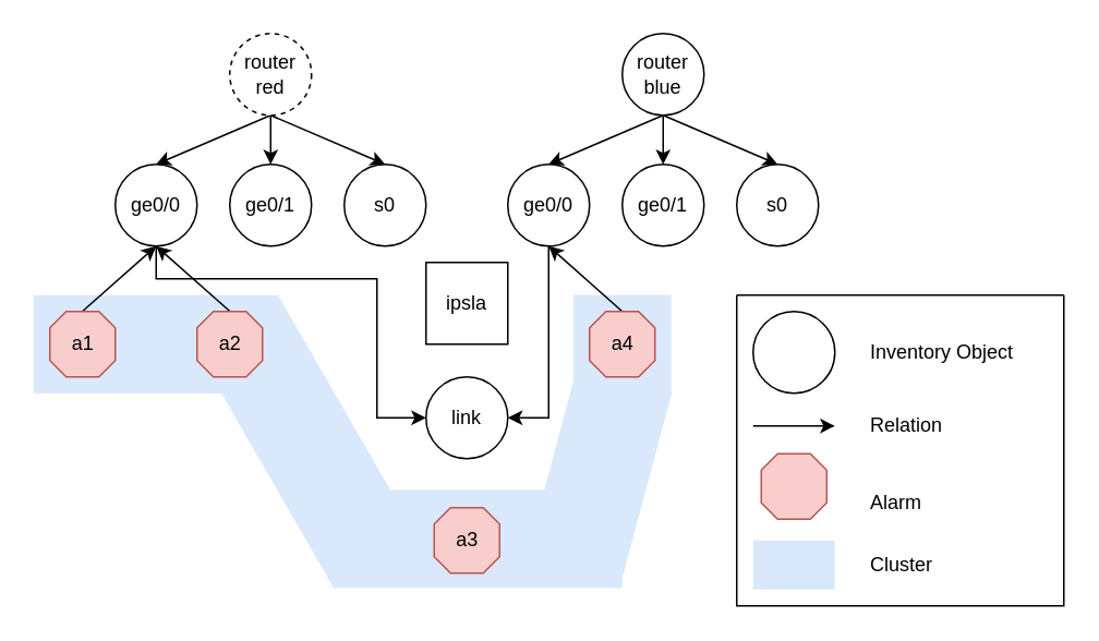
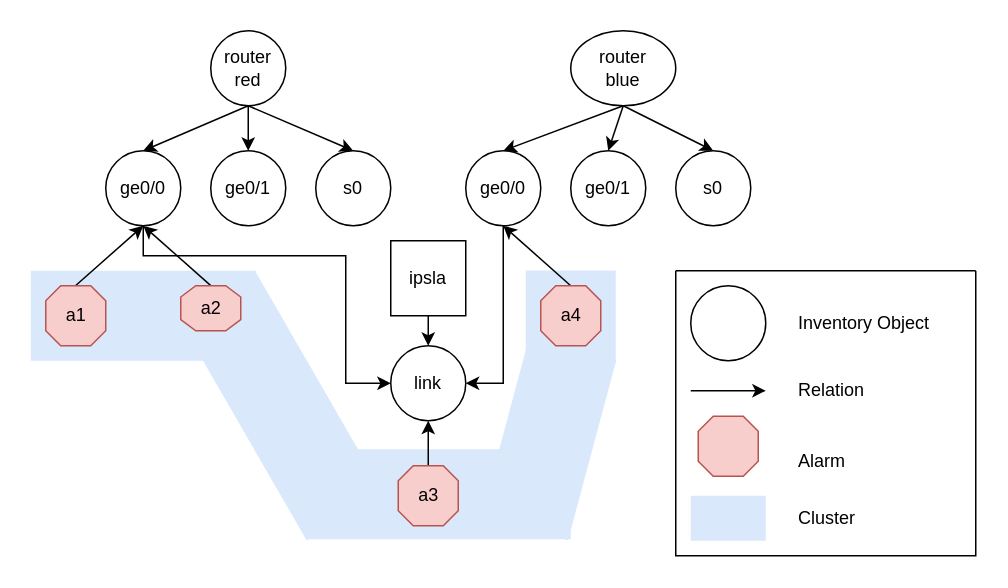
- <mxCell id="10" value="router&lt;br&gt;red" style="ellipse;whiteSpace=wrap;html=1;aspect=fixed;dashed=1;" vertex="1" parent="1"><mxGeometry x="140" y="20" width="50" height="50" as="geometry" /></mxCell>
+ <mxCell id="10" value="router&lt;br&gt;red" style="ellipse;whiteSpace=wrap;html=1;aspect=fixed;" vertex="1" parent="1"><mxGeometry x="140" y="20" width="50" height="50" as="geometry" /></mxCell>
- <mxCell id="14" value="router&lt;br&gt;blue" style="ellipse;whiteSpace=wrap;html=1;aspect=fixed;" vertex="1" parent="1"><mxGeometry x="380" y="20" width="50" height="50" as="geometry" /></mxCell>
+ <mxCell id="14" value="router&lt;br&gt;blue" style="ellipse;whiteSpace=wrap;html=1;aspect=fixed;" vertex="1" parent="1"><mxGeometry x="380" y="20" width="70" height="50" as="geometry" /></mxCell>
- <mxCell id="40" value="a2" style="verticalLabelPosition=middle;verticalAlign=middle;html=1;shape=mxgraph.basic.polygon;polyCoords=[[0.25,0],[0.75,0],[1,0.25],[1,0.75],[0.75,1],[0.25,1],[0,0.75],[0,0.25]];polyline=0;labelPosition=center;align=center;fillColor=#f8cecc;strokeColor=#b85450;aspect=fixed;" vertex="1" parent="1"><mxGeometry x="120" y="190" width="40" height="40" as="geometry" /></mxCell>
+ <mxCell id="40" value="a2" style="verticalLabelPosition=middle;verticalAlign=middle;html=1;shape=mxgraph.basic.polygon;polyCoords=[[0.25,0],[0.75,0],[1,0.25],[1,0.75],[0.75,1],[0.25,1],[0,0.75],[0,0.25]];polyline=0;labelPosition=center;align=center;fillColor=#f8cecc;strokeColor=#b85450;aspect=fixed;" vertex="1" parent="1"><mxGeometry x="120" y="190" width="40" height="30" as="geometry" /></mxCell>
+ <mxCell id="26" style="edgeStyle=none;rounded=0;orthogonalLoop=1;jettySize=auto;html=1;exitX=0.5;exitY=1;exitDx=0;exitDy=0;entryX=0.5;entryY=0;entryDx=0;entryDy=0;" edge="1" parent="1" source="27" target="29"><mxGeometry relative="1" as="geometry" /></mxCell>
+ <mxCell id="28" style="edgeStyle=none;rounded=0;orthogonalLoop=1;jettySize=auto;html=1;elbow=vertical;entryX=0.5;entryY=1;entryDx=0;entryDy=0;" edge="1" parent="1" source="41" target="29"><mxGeometry relative="1" as="geometry" /></mxCell>
